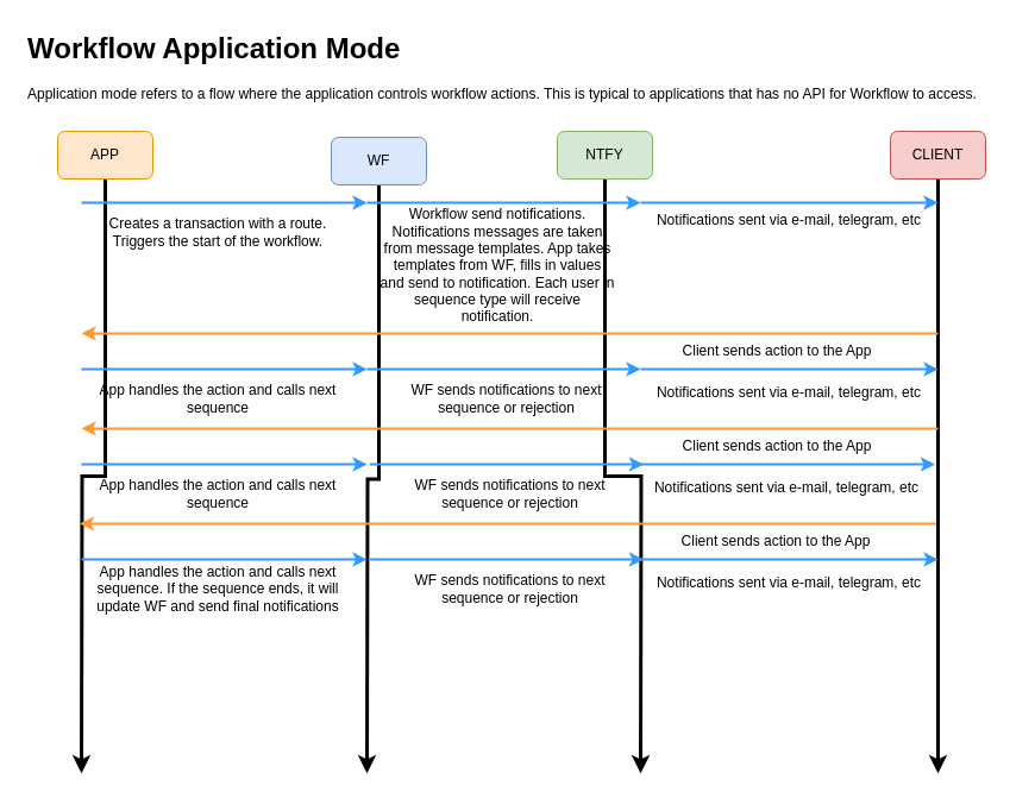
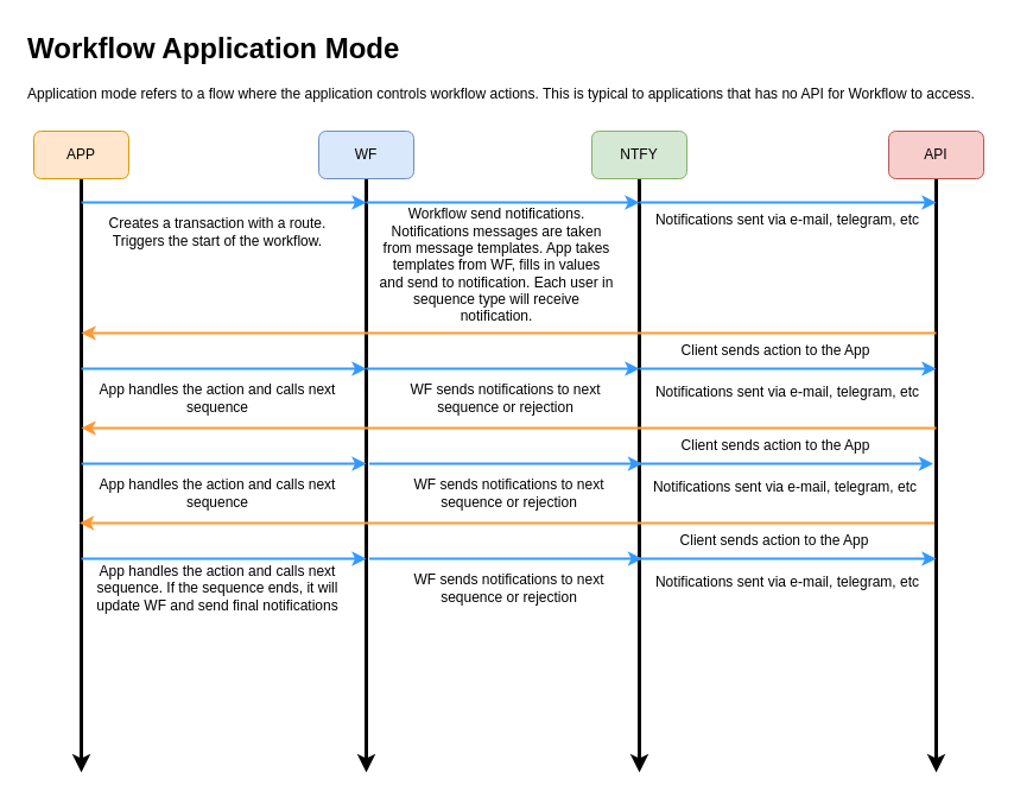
- <mxCell id="4" value="APP" style="rounded=1;whiteSpace=wrap;html=1;fillColor=#ffe6cc;strokeColor=#d79b00;" parent="1" vertex="1"><mxGeometry x="48" y="110" width="80" height="40" as="geometry" /></mxCell>
+ <mxCell id="4" value="APP" style="rounded=1;whiteSpace=wrap;html=1;fillColor=#ffe6cc;strokeColor=#d79b00;" parent="1" vertex="1"><mxGeometry x="28" y="110" width="80" height="40" as="geometry" /></mxCell>
- <mxCell id="8" value="NTFY" style="rounded=1;whiteSpace=wrap;html=1;fillColor=#d5e8d4;strokeColor=#82b366;" parent="1" vertex="1"><mxGeometry x="468" y="110" width="80" height="40" as="geometry" /></mxCell>
+ <mxCell id="8" value="NTFY" style="rounded=1;whiteSpace=wrap;html=1;fillColor=#d5e8d4;strokeColor=#82b366;" parent="1" vertex="1"><mxGeometry x="498" y="110" width="80" height="40" as="geometry" /></mxCell>
- <mxCell id="10" value="CLIENT" style="rounded=1;whiteSpace=wrap;html=1;fillColor=#f8cecc;strokeColor=#b85450;" parent="1" vertex="1"><mxGeometry x="748" y="110" width="80" height="40" as="geometry" /></mxCell>
+ <mxCell id="10" value="API" style="rounded=1;whiteSpace=wrap;html=1;fillColor=#f8cecc;strokeColor=#b85450;" parent="1" vertex="1"><mxGeometry x="748" y="110" width="80" height="40" as="geometry" /></mxCell>
- <mxCell id="6" value="WF" style="rounded=1;whiteSpace=wrap;html=1;fillColor=#dae8fc;strokeColor=#6c8ebf;" parent="1" vertex="1"><mxGeometry x="278" y="115" width="80" height="40" as="geometry" /></mxCell>
+ <mxCell id="6" value="WF" style="rounded=1;whiteSpace=wrap;html=1;fillColor=#dae8fc;strokeColor=#6c8ebf;" parent="1" vertex="1"><mxGeometry x="268" y="110" width="80" height="40" as="geometry" /></mxCell>
